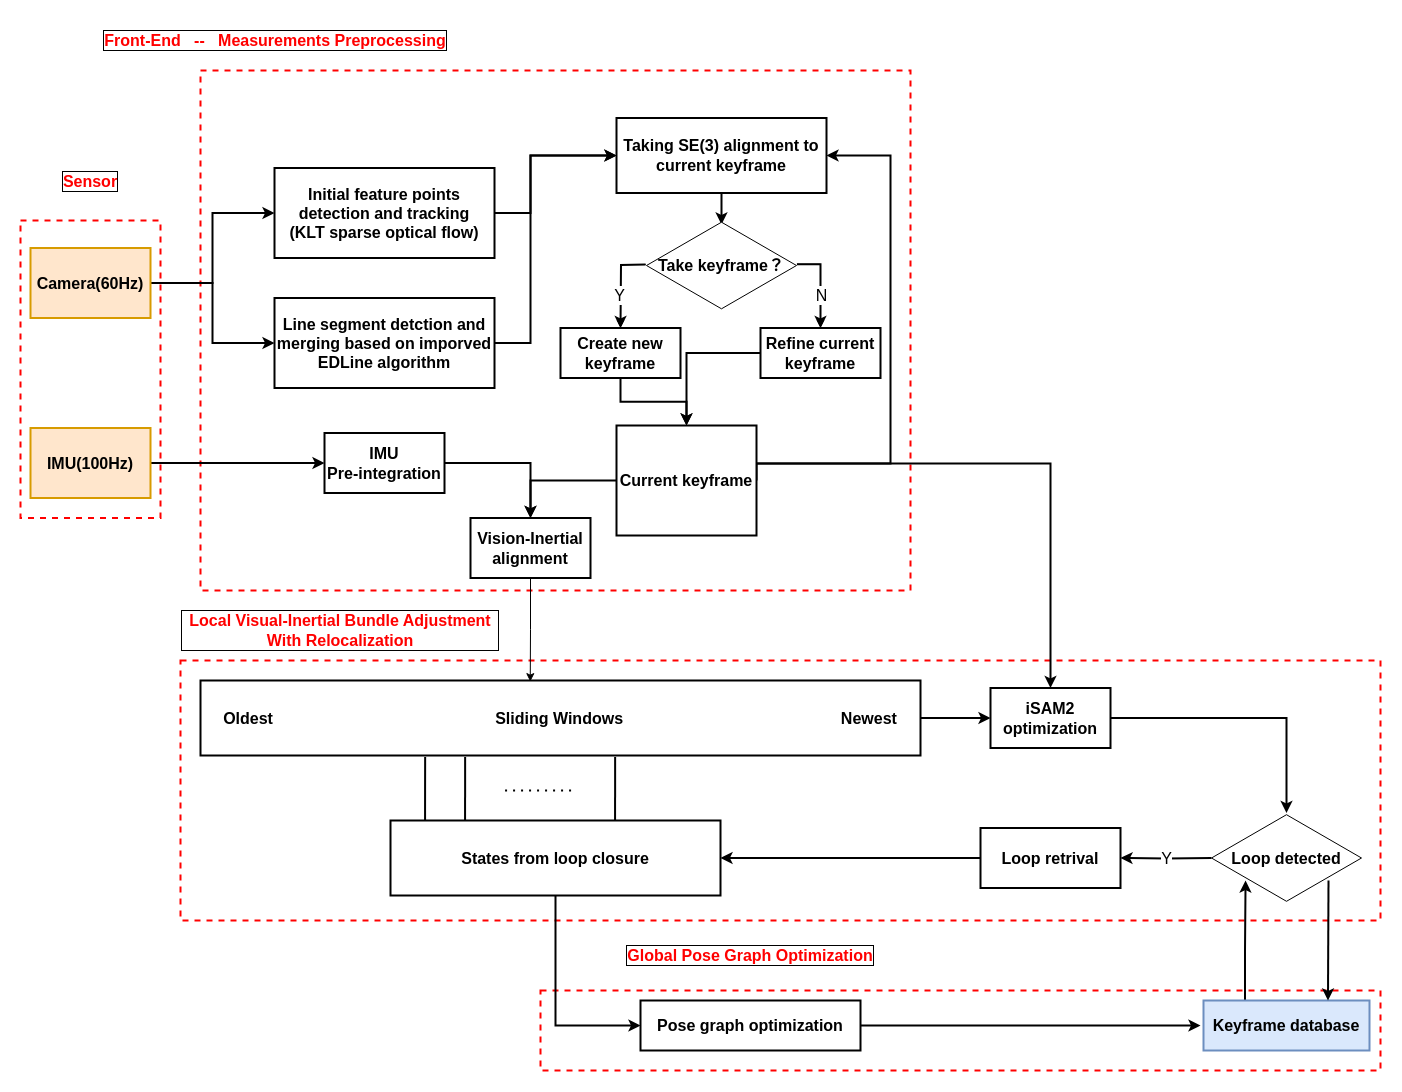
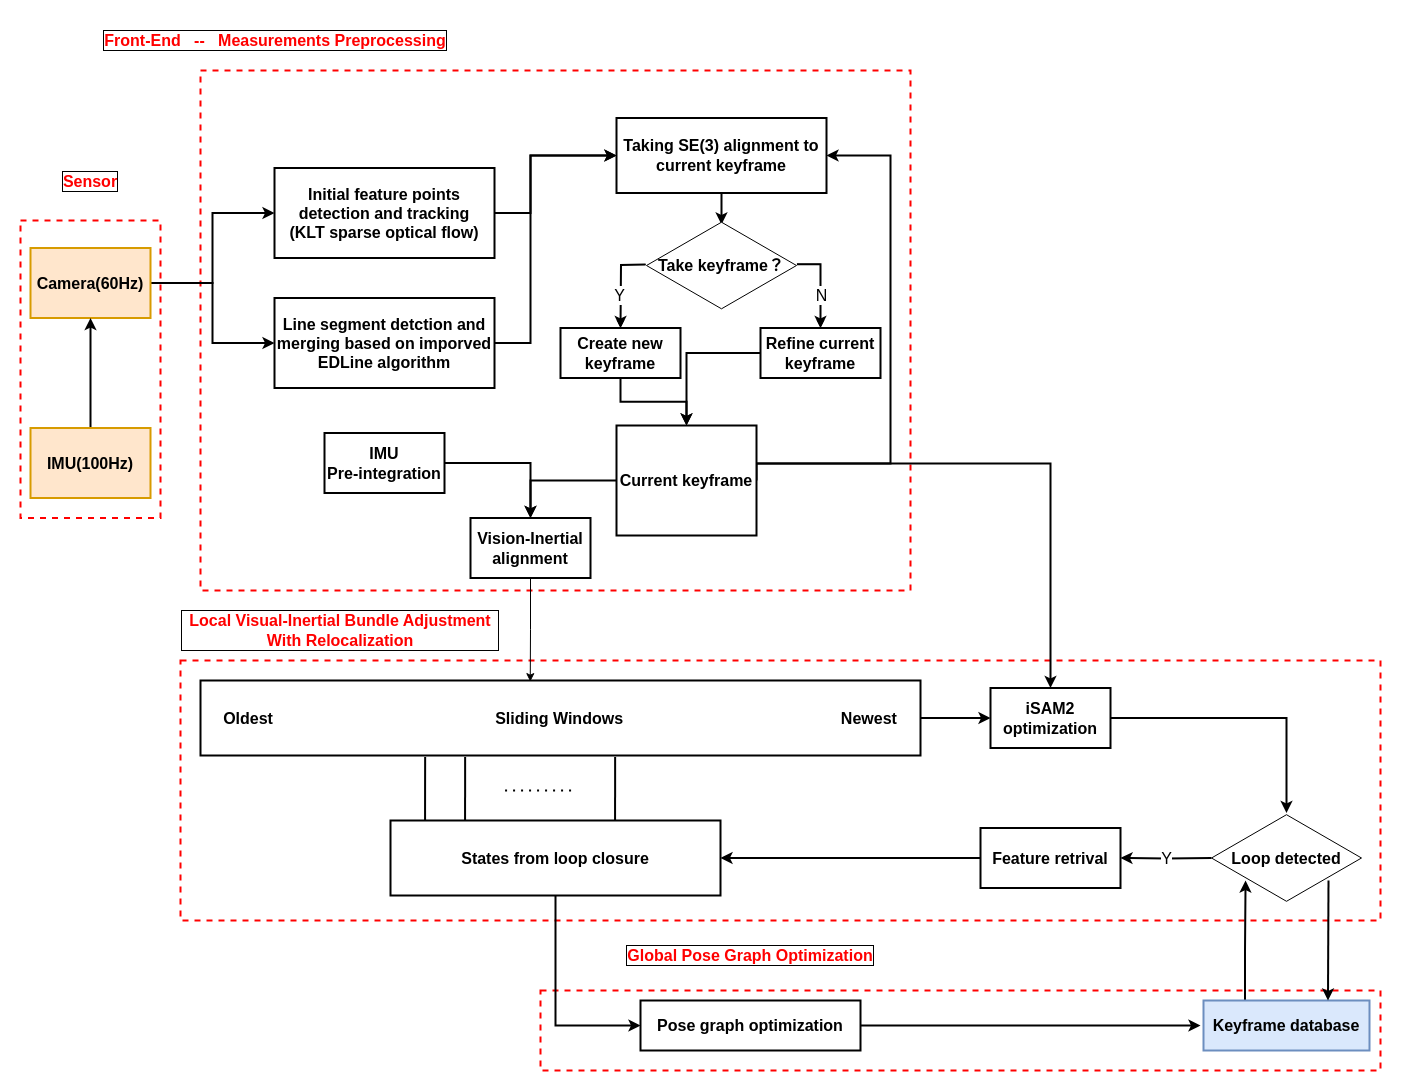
- <mxCell id="9" style="edgeStyle=orthogonalEdgeStyle;rounded=0;orthogonalLoop=1;jettySize=auto;html=1;fontSize=16;strokeWidth=2;fontStyle=1" parent="1" source="10" target="12" edge="1"><mxGeometry relative="1" as="geometry" /></mxCell>
+ <mxCell id="9" style="edgeStyle=orthogonalEdgeStyle;rounded=0;orthogonalLoop=1;jettySize=auto;html=1;fontSize=16;strokeWidth=2;fontStyle=1;" parent="1" source="10" target="8" edge="1"><mxGeometry relative="1" as="geometry" /></mxCell>
- <mxCell id="44" value="Loop retrival" style="rounded=0;whiteSpace=wrap;html=1;fontSize=16;strokeWidth=2;fontStyle=1" parent="1" vertex="1"><mxGeometry x="980" y="827.5" width="140" height="60" as="geometry" /></mxCell>
+ <mxCell id="44" value="Feature retrival" style="rounded=0;whiteSpace=wrap;html=1;fontSize=16;strokeWidth=2;fontStyle=1" parent="1" vertex="1"><mxGeometry x="980" y="827.5" width="140" height="60" as="geometry" /></mxCell>
